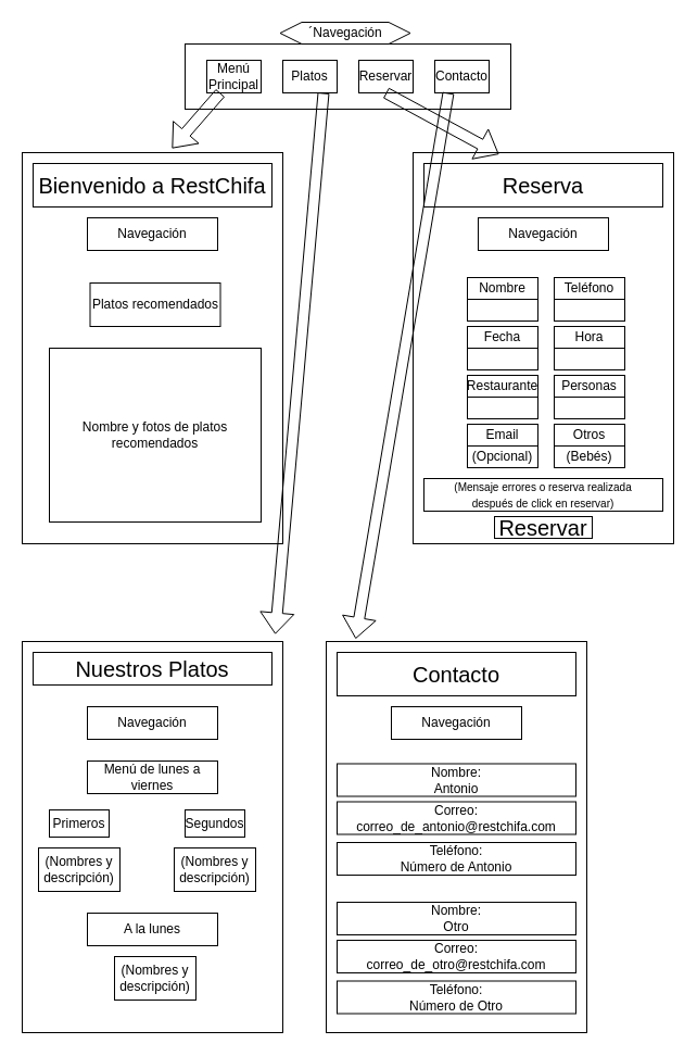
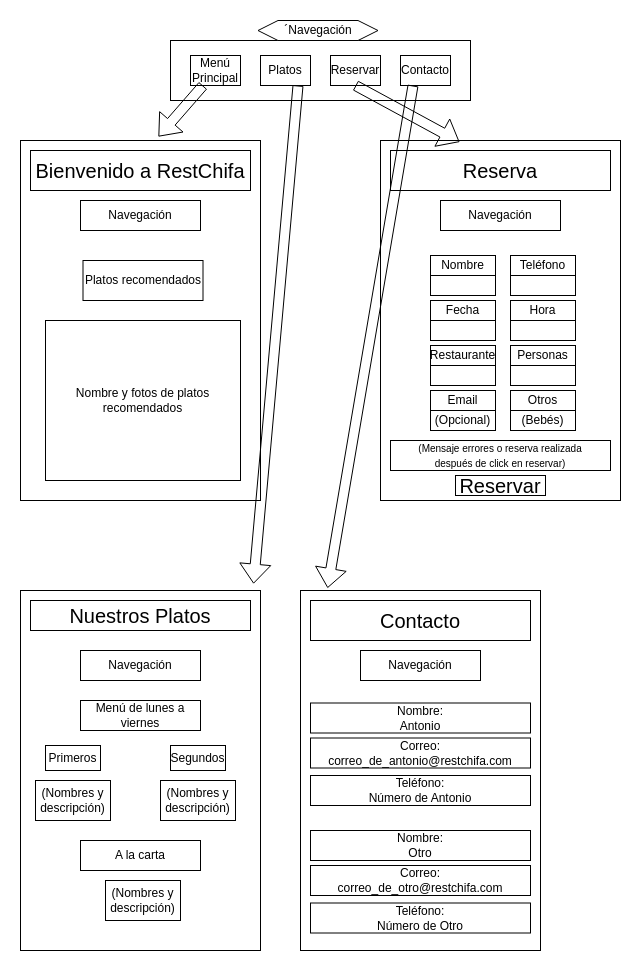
- <mxCell id="56" value="A la lunes" style="rounded=0;whiteSpace=wrap;html=1;" vertex="1" parent="1"><mxGeometry x="80" y="840" width="120" height="30" as="geometry" /></mxCell>
+ <mxCell id="56" value="A la carta" style="rounded=0;whiteSpace=wrap;html=1;" vertex="1" parent="1"><mxGeometry x="80" y="840" width="120" height="30" as="geometry" /></mxCell>
